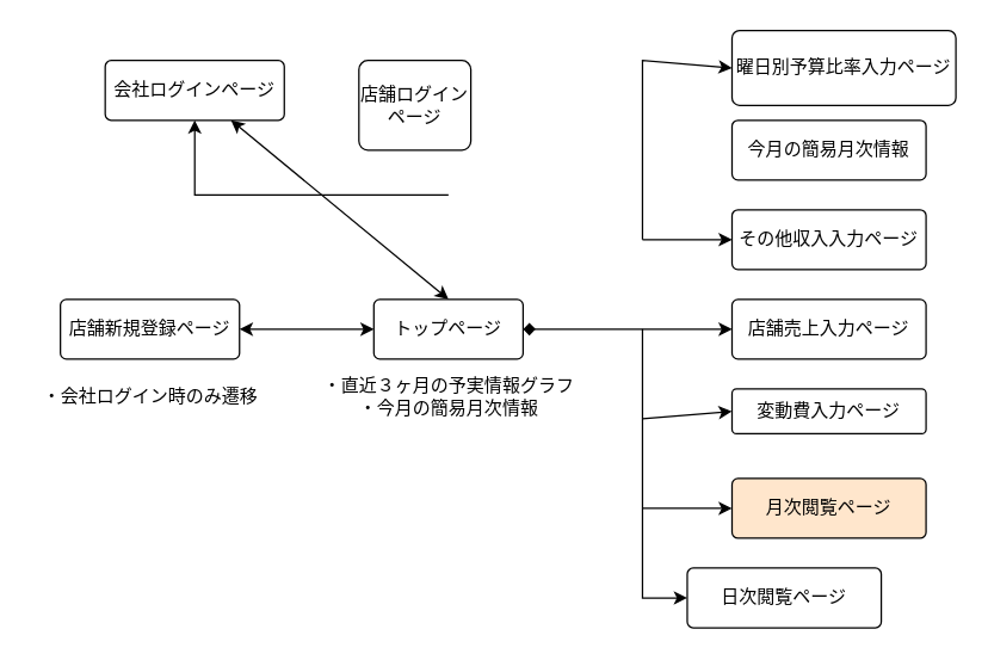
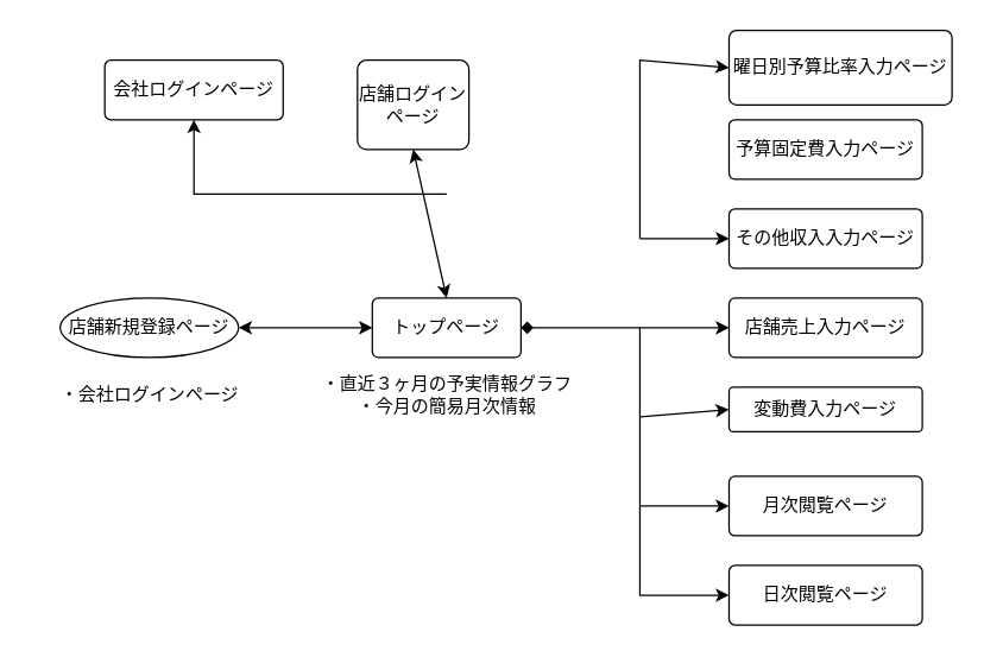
- <mxCell id="9" value="今月の簡易月次情報" style="rounded=1;arcSize=10;whiteSpace=wrap;html=1;align=center;" vertex="1" parent="1"><mxGeometry x="490" y="80" width="130" height="40" as="geometry" /></mxCell>
+ <mxCell id="9" value="予算固定費入力ページ" style="rounded=1;arcSize=10;whiteSpace=wrap;html=1;align=center;" vertex="1" parent="1"><mxGeometry x="490" y="80" width="130" height="40" as="geometry" /></mxCell>
- <mxCell id="3" style="edgeStyle=none;html=1;exitX=0.5;exitY=0;exitDx=0;exitDy=0;startArrow=classic;startFill=1;endArrow=classic;endFill=1;" edge="1" parent="1" source="4" target="19"><mxGeometry relative="1" as="geometry" /></mxCell>
+ <mxCell id="3" style="edgeStyle=none;html=1;exitX=0.5;exitY=0;exitDx=0;exitDy=0;entryX=0.5;entryY=1;entryDx=0;entryDy=0;startArrow=classic;startFill=1;endArrow=classic;endFill=1;" edge="1" parent="1" source="4" target="6"><mxGeometry relative="1" as="geometry" /></mxCell>
- <mxCell id="7" value="店舗新規登録ページ" style="rounded=1;arcSize=10;whiteSpace=wrap;html=1;align=center;" vertex="1" parent="1"><mxGeometry x="40" y="200" width="120" height="40" as="geometry" /></mxCell>
+ <mxCell id="7" value="店舗新規登録ページ" style="ellipse;arcSize=10;whiteSpace=wrap;html=1;align=center;" vertex="1" parent="1"><mxGeometry x="40" y="200" width="120" height="40" as="geometry" /></mxCell>
- <mxCell id="8" value="・会社ログイン時のみ遷移" style="text;html=1;align=center;verticalAlign=middle;resizable=0;points=[];autosize=1;strokeColor=none;" vertex="1" parent="1"><mxGeometry x="20" y="255" width="160" height="20" as="geometry" /></mxCell>
+ <mxCell id="8" value="・会社ログインページ" style="text;html=1;align=center;verticalAlign=middle;resizable=0;points=[];autosize=1;strokeColor=none;" vertex="1" parent="1"><mxGeometry x="20" y="255" width="160" height="20" as="geometry" /></mxCell>
- <mxCell id="21" value="月次閲覧ページ" style="rounded=1;arcSize=10;whiteSpace=wrap;html=1;align=center;fillColor=#ffe6cc;" vertex="1" parent="1"><mxGeometry x="490" y="320" width="130" height="40" as="geometry" /></mxCell>
+ <mxCell id="21" value="月次閲覧ページ" style="rounded=1;arcSize=10;whiteSpace=wrap;html=1;align=center;" vertex="1" parent="1"><mxGeometry x="490" y="320" width="130" height="40" as="geometry" /></mxCell>
- <mxCell id="23" value="日次閲覧ページ" style="rounded=1;arcSize=10;whiteSpace=wrap;html=1;align=center;" vertex="1" parent="1"><mxGeometry x="460" y="380" width="130" height="40" as="geometry" /></mxCell>
+ <mxCell id="23" value="日次閲覧ページ" style="rounded=1;arcSize=10;whiteSpace=wrap;html=1;align=center;" vertex="1" parent="1"><mxGeometry x="490" y="380" width="130" height="40" as="geometry" /></mxCell>
